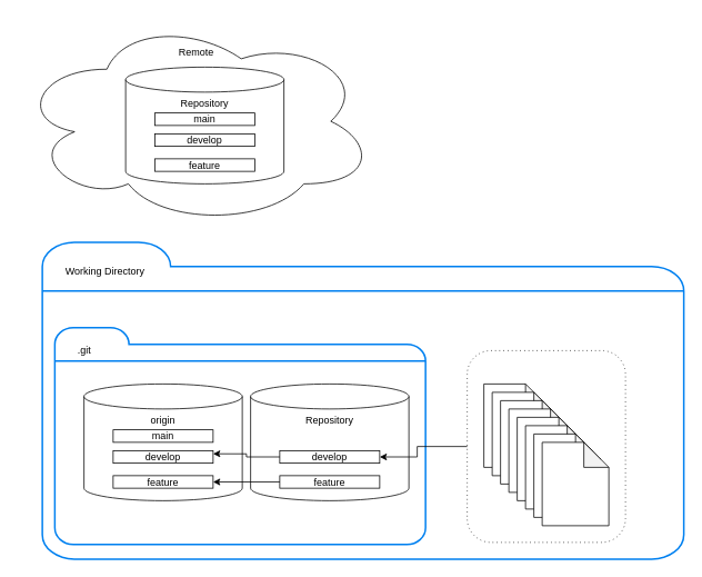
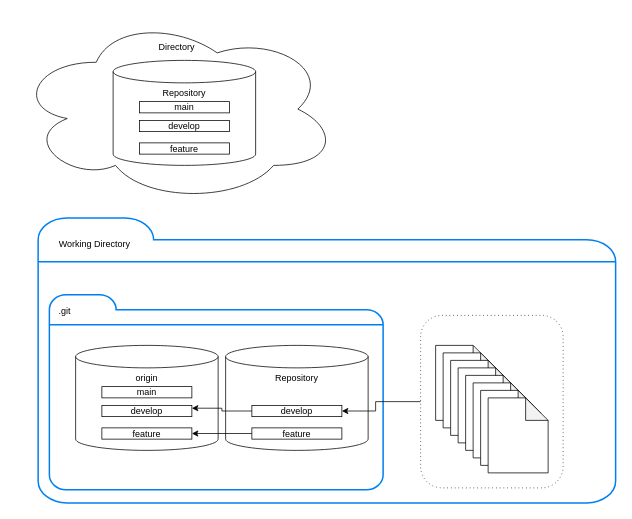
- <mxCell id="18" value="&lt;br&gt;&lt;br&gt;Remote" style="ellipse;shape=cloud;whiteSpace=wrap;html=1;verticalAlign=top;" vertex="1" parent="1"><mxGeometry x="20" y="20" width="430" height="250" as="geometry" /></mxCell>
+ <mxCell id="18" value="&lt;br&gt;&lt;br&gt;Directory" style="ellipse;shape=cloud;whiteSpace=wrap;html=1;verticalAlign=top;" vertex="1" parent="1"><mxGeometry x="20" y="20" width="430" height="250" as="geometry" /></mxCell>
- <mxCell id="17" value=".git" style="text;html=1;align=center;verticalAlign=middle;resizable=0;points=[];autosize=1;strokeColor=none;fillColor=none;" vertex="1" parent="15"><mxGeometry x="15" y="12.5" width="40" height="30" as="geometry" /></mxCell>
+ <mxCell id="17" value=".git" style="text;html=1;align=center;verticalAlign=middle;resizable=0;points=[];autosize=1;strokeColor=none;fillColor=none;" vertex="1" parent="15"><mxGeometry y="7.5" width="40" height="30" as="geometry" /></mxCell>
